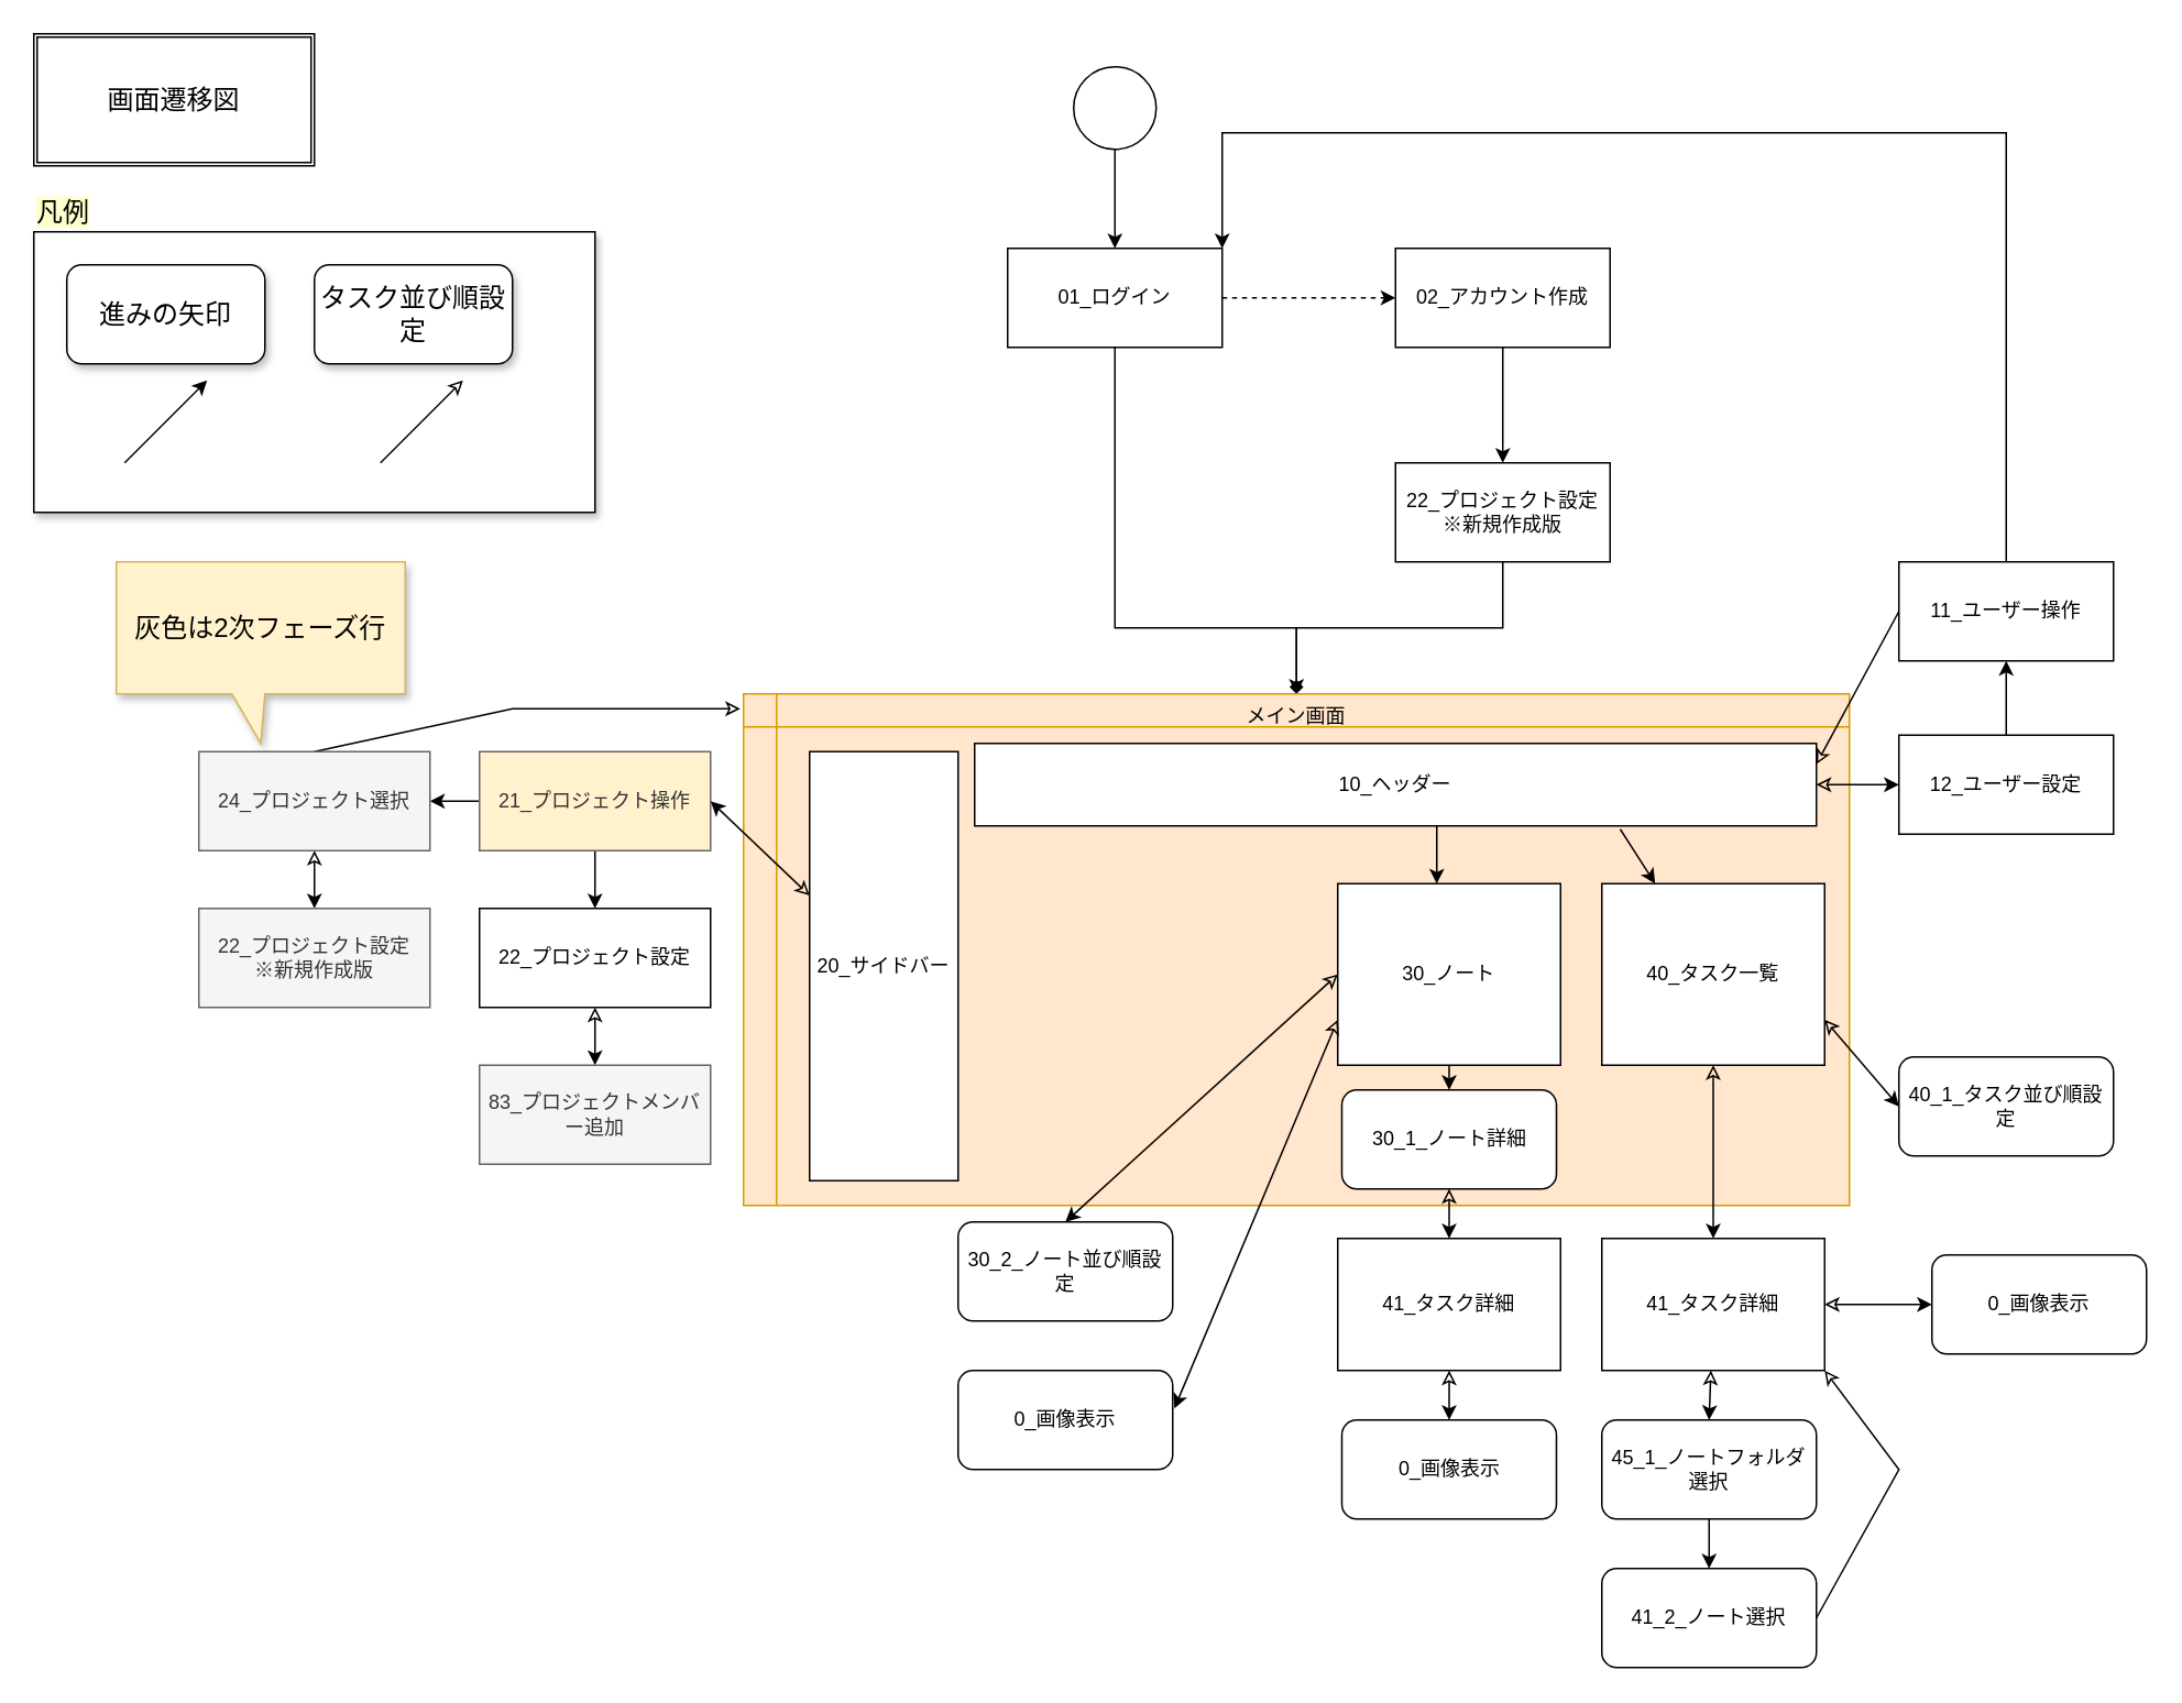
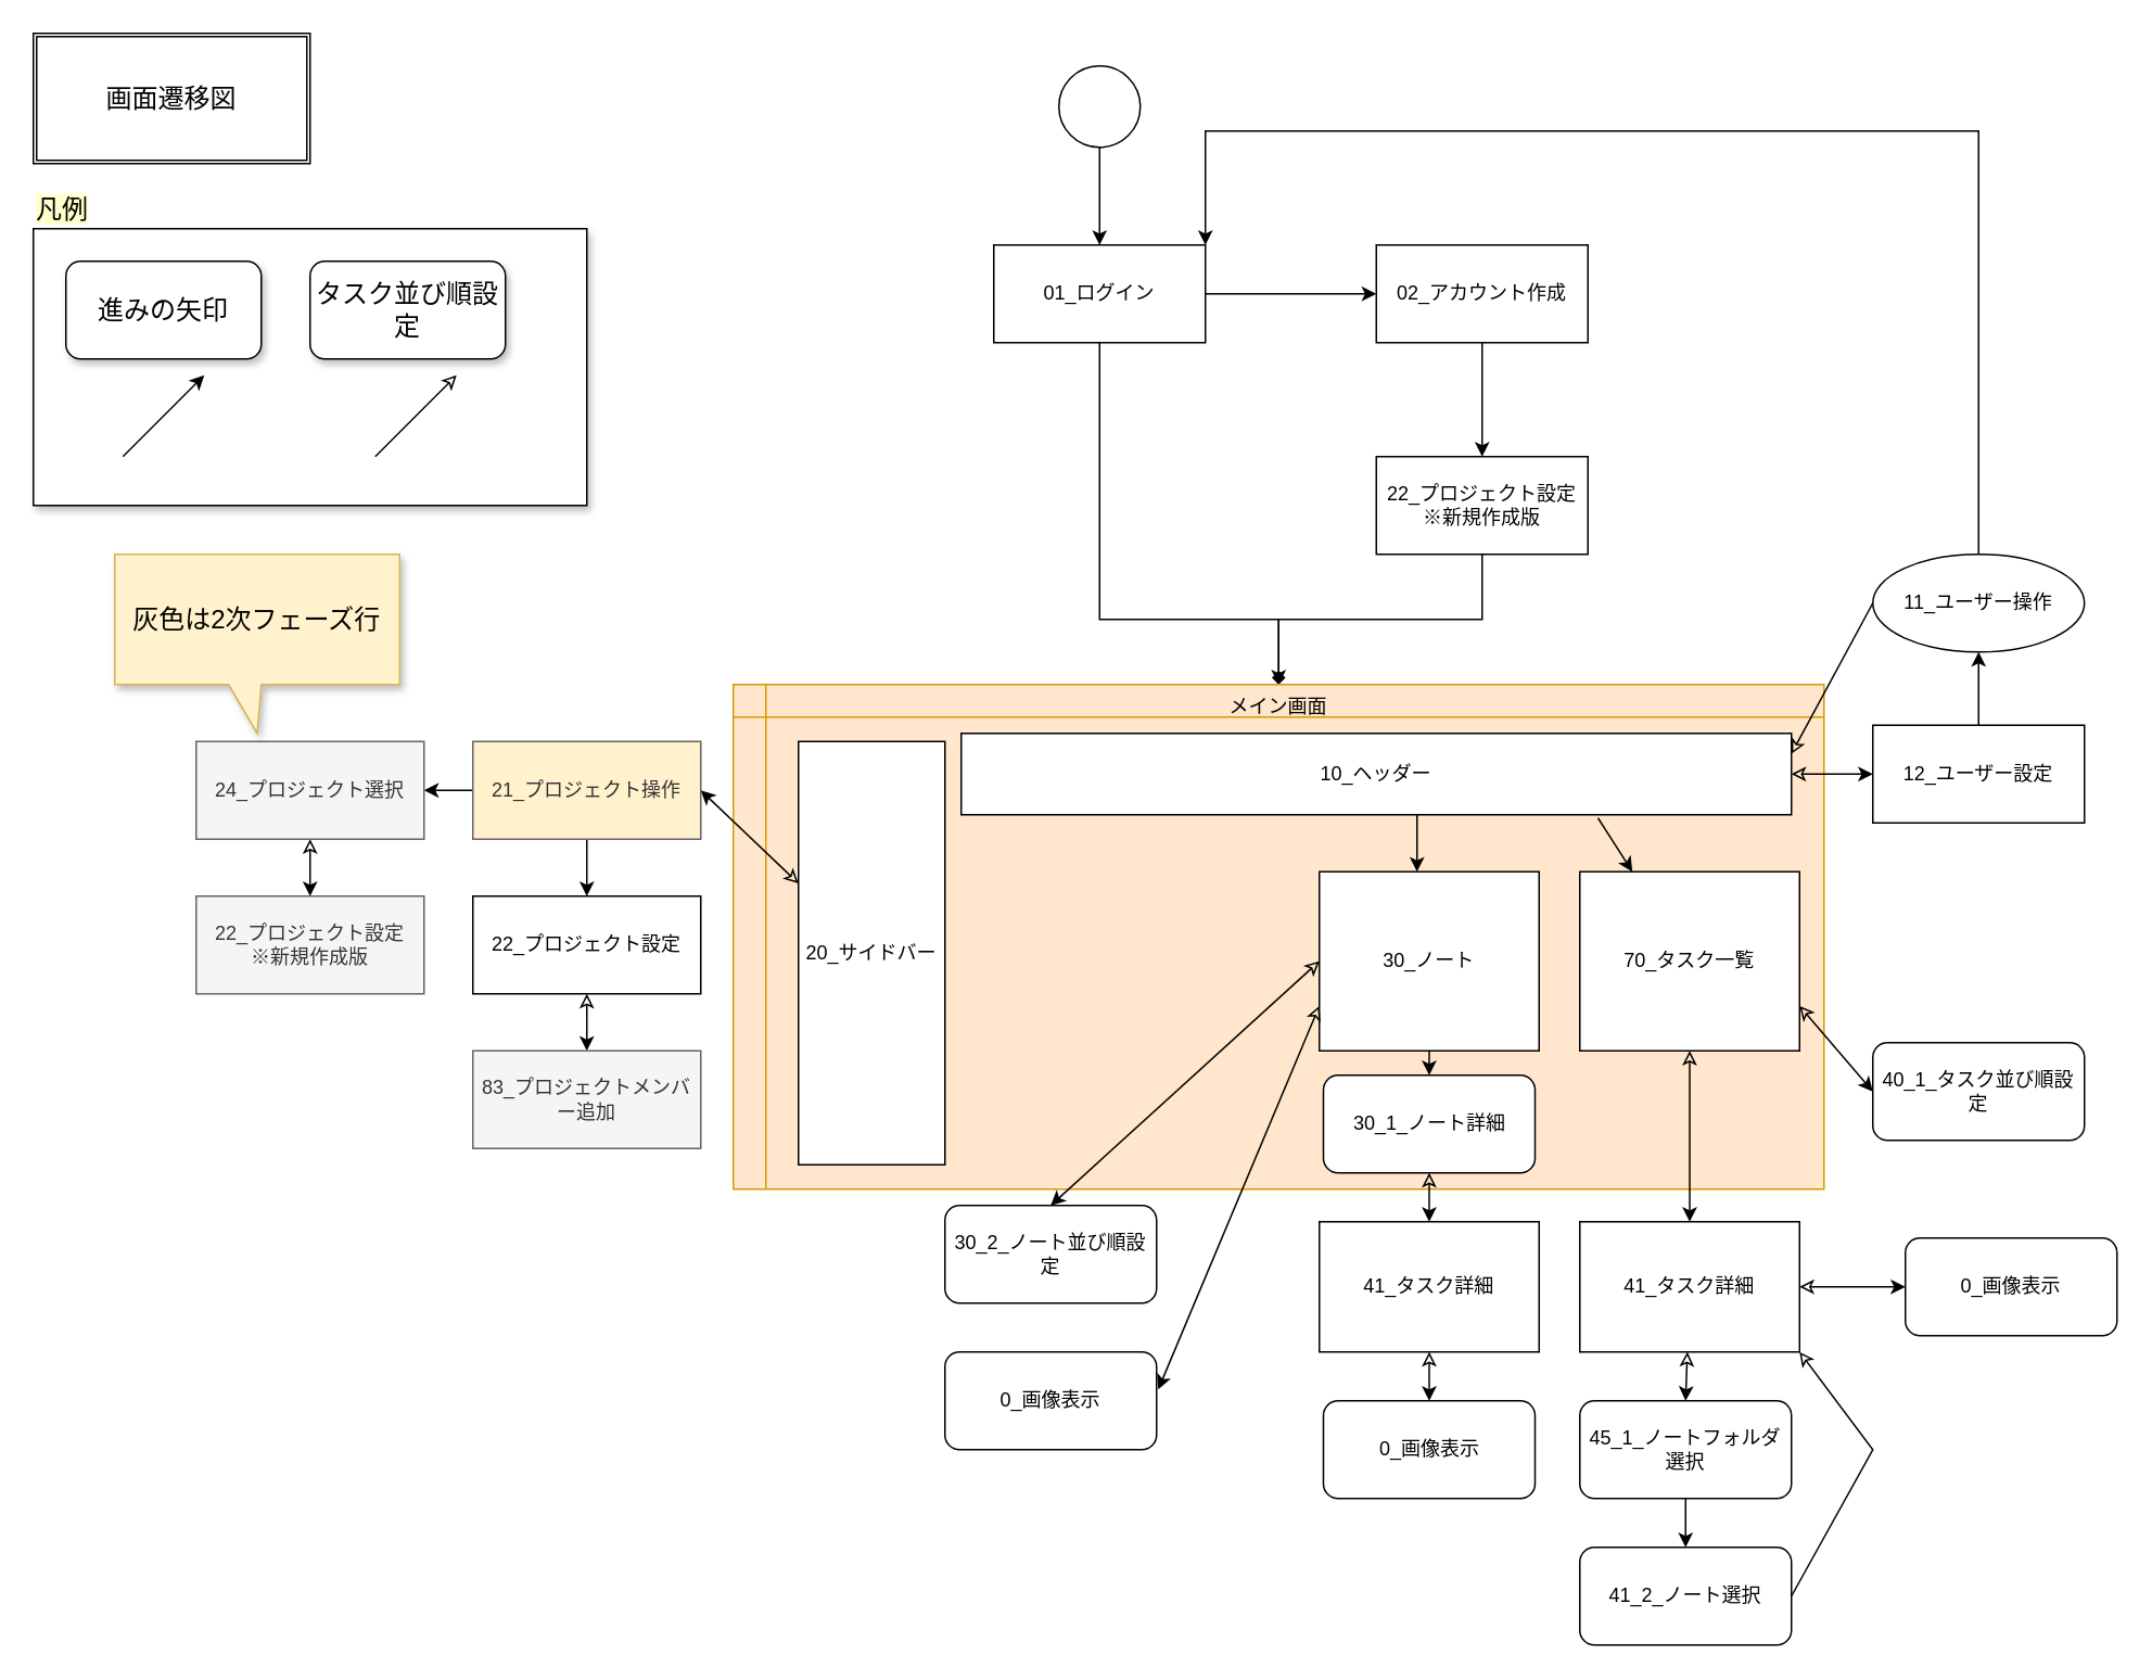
- <mxCell id="2" value="" style="edgeStyle=orthogonalEdgeStyle;rounded=0;orthogonalLoop=1;jettySize=auto;html=1;dashed=1;" edge="1" parent="1" source="4" target="8"><mxGeometry relative="1" as="geometry" /></mxCell>
+ <mxCell id="2" value="" style="edgeStyle=orthogonalEdgeStyle;rounded=0;orthogonalLoop=1;jettySize=auto;html=1;" edge="1" parent="1" source="4" target="8"><mxGeometry relative="1" as="geometry" /></mxCell>
- <mxCell id="16" value="11_ユーザー操作" style="rounded=0;whiteSpace=wrap;html=1;" vertex="1" parent="1"><mxGeometry x="1150" y="340" width="130" height="60" as="geometry" /></mxCell>
+ <mxCell id="16" value="11_ユーザー操作" style="ellipse;whiteSpace=wrap;html=1;" vertex="1" parent="1"><mxGeometry x="1150" y="340" width="130" height="60" as="geometry" /></mxCell>
- <mxCell id="41" style="edgeStyle=none;rounded=0;orthogonalLoop=1;jettySize=auto;html=1;exitX=0.5;exitY=0;exitDx=0;exitDy=0;entryX=-0.003;entryY=0.029;entryDx=0;entryDy=0;entryPerimeter=0;startArrow=none;startFill=0;startSize=6;sourcePerimeterSpacing=0;fontSize=16;endArrow=classic;endFill=0;" edge="1" parent="1" source="42" target="11"><mxGeometry relative="1" as="geometry"><Array as="points"><mxPoint x="310" y="429" /></Array></mxGeometry></mxCell>
- <mxCell id="21" value="40_タスク一覧" style="rounded=0;whiteSpace=wrap;html=1;" vertex="1" parent="1"><mxGeometry x="970" y="535" width="135" height="110" as="geometry" /></mxCell>
+ <mxCell id="21" value="70_タスク一覧" style="rounded=0;whiteSpace=wrap;html=1;" vertex="1" parent="1"><mxGeometry x="970" y="535" width="135" height="110" as="geometry" /></mxCell>
